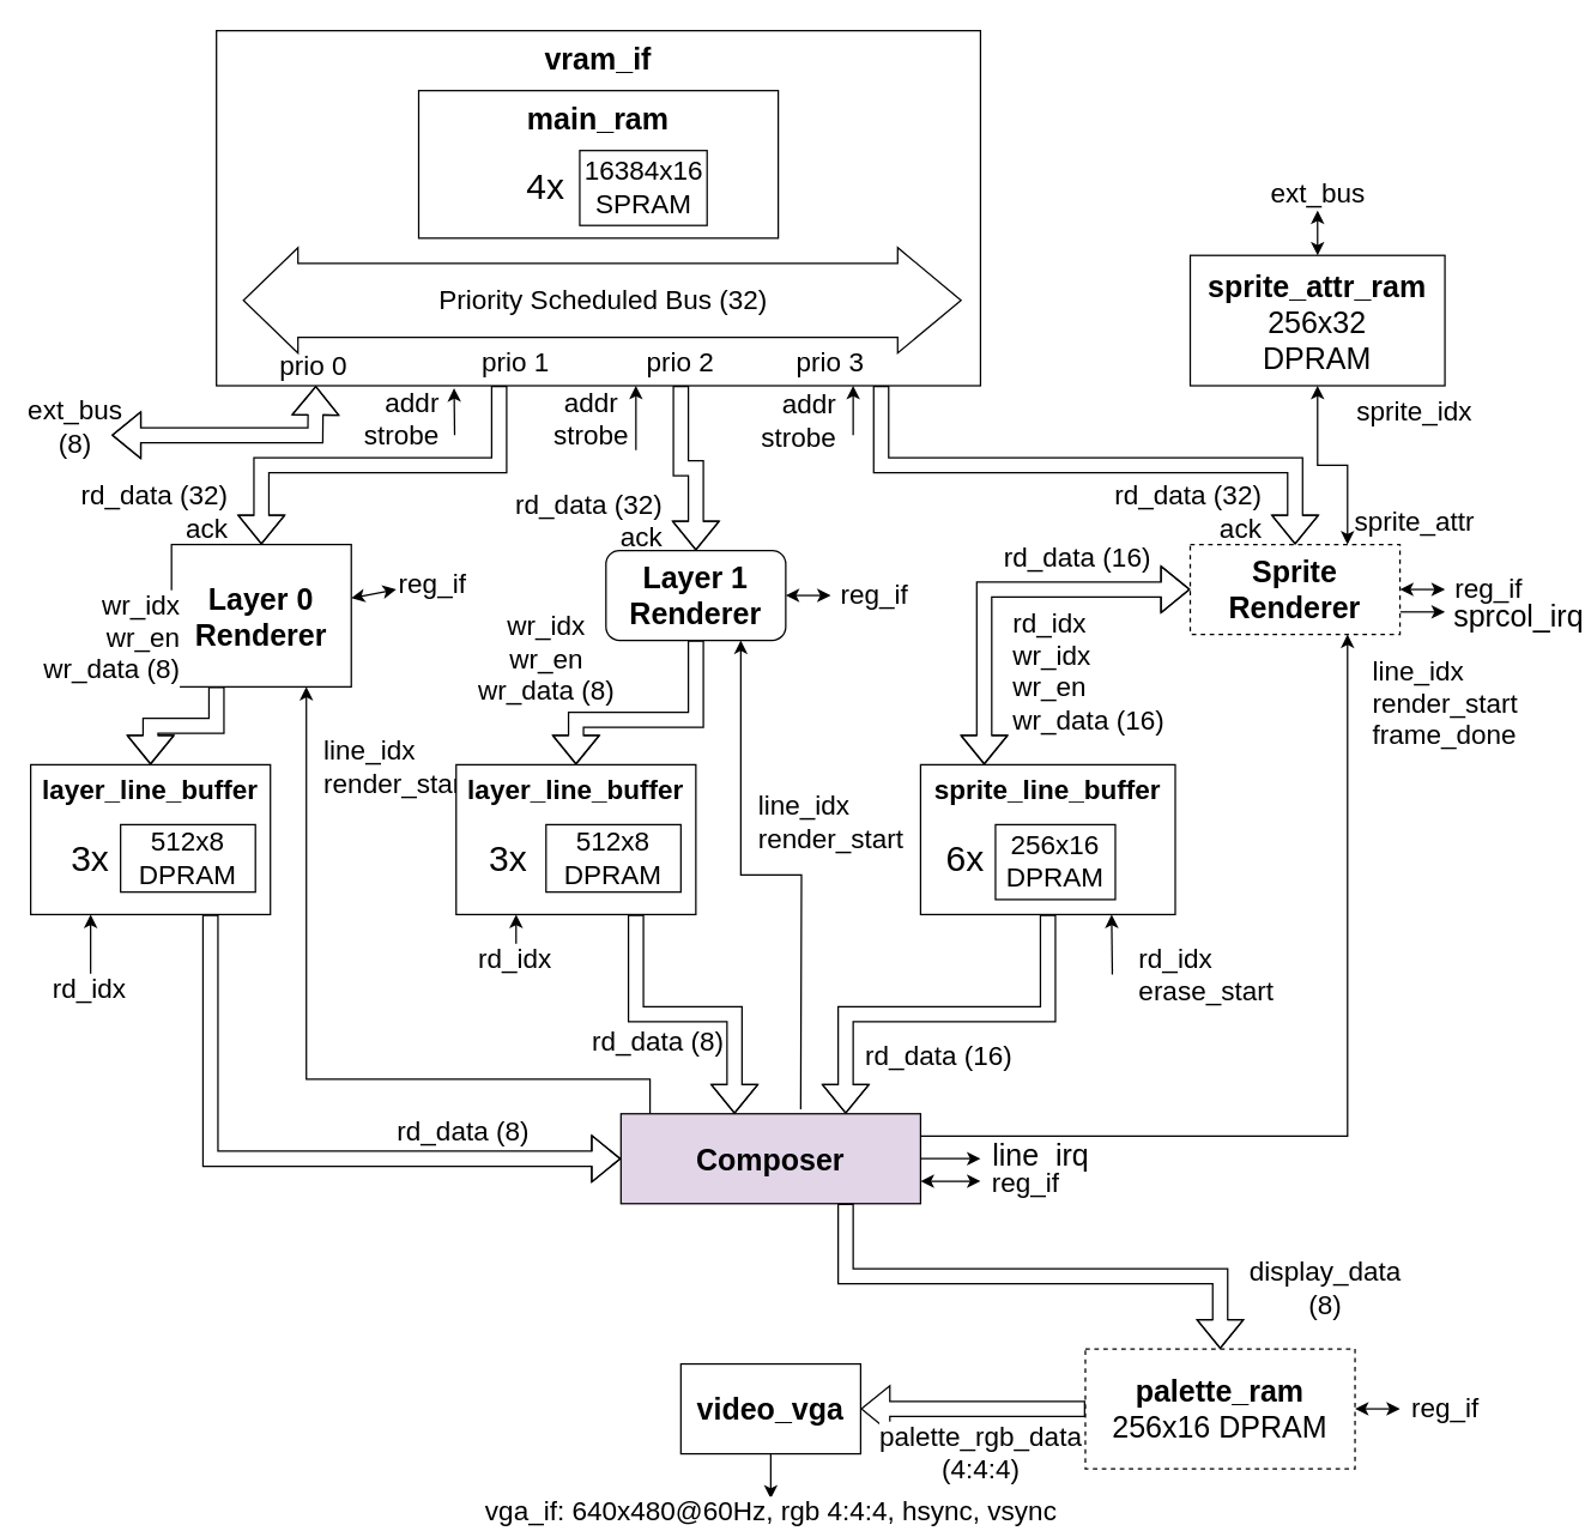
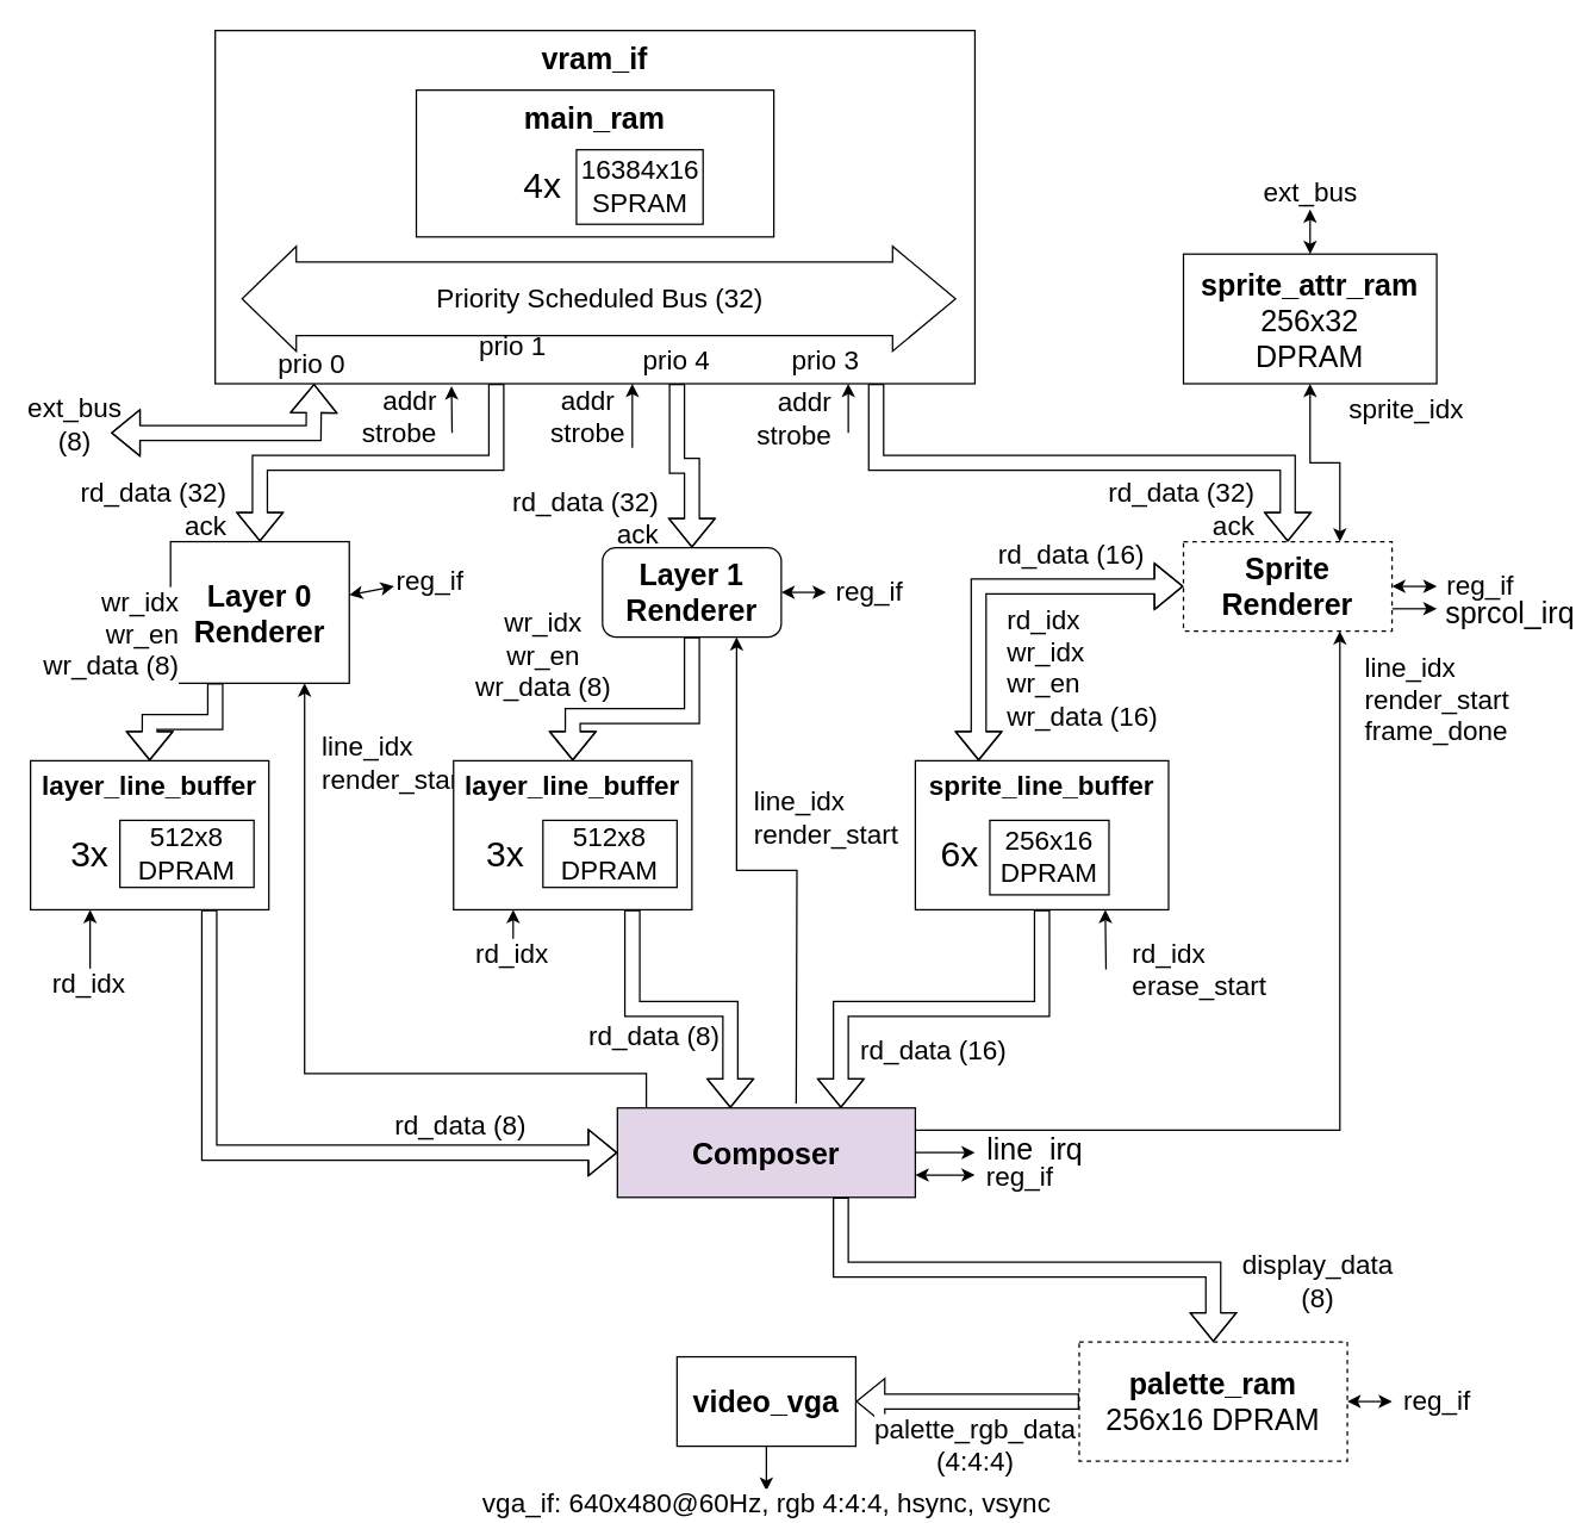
- <mxCell id="58" value="prio 1" style="text;html=1;strokeColor=none;fillColor=none;align=center;verticalAlign=middle;whiteSpace=wrap;rounded=0;fontSize=18;" parent="1" vertex="1"><mxGeometry x="314" y="227" width="60" height="30" as="geometry" /></mxCell>
+ <mxCell id="58" value="prio 1" style="text;html=1;strokeColor=none;fillColor=none;align=center;verticalAlign=middle;whiteSpace=wrap;rounded=0;fontSize=18;" parent="1" vertex="1"><mxGeometry x="314" y="217" width="60" height="30" as="geometry" /></mxCell>
- <mxCell id="59" value="prio 2" style="text;html=1;strokeColor=none;fillColor=none;align=center;verticalAlign=middle;whiteSpace=wrap;rounded=0;fontSize=18;" parent="1" vertex="1"><mxGeometry x="424" y="227" width="60" height="30" as="geometry" /></mxCell>
+ <mxCell id="59" value="prio 4" style="text;html=1;strokeColor=none;fillColor=none;align=center;verticalAlign=middle;whiteSpace=wrap;rounded=0;fontSize=18;" parent="1" vertex="1"><mxGeometry x="424" y="227" width="60" height="30" as="geometry" /></mxCell>
- <mxCell id="42" value="sprite_attr" style="text;html=1;strokeColor=none;fillColor=none;align=center;verticalAlign=middle;whiteSpace=wrap;rounded=0;fontSize=18;" parent="1" vertex="1"><mxGeometry x="914" y="333" width="60" height="30" as="geometry" /></mxCell>
